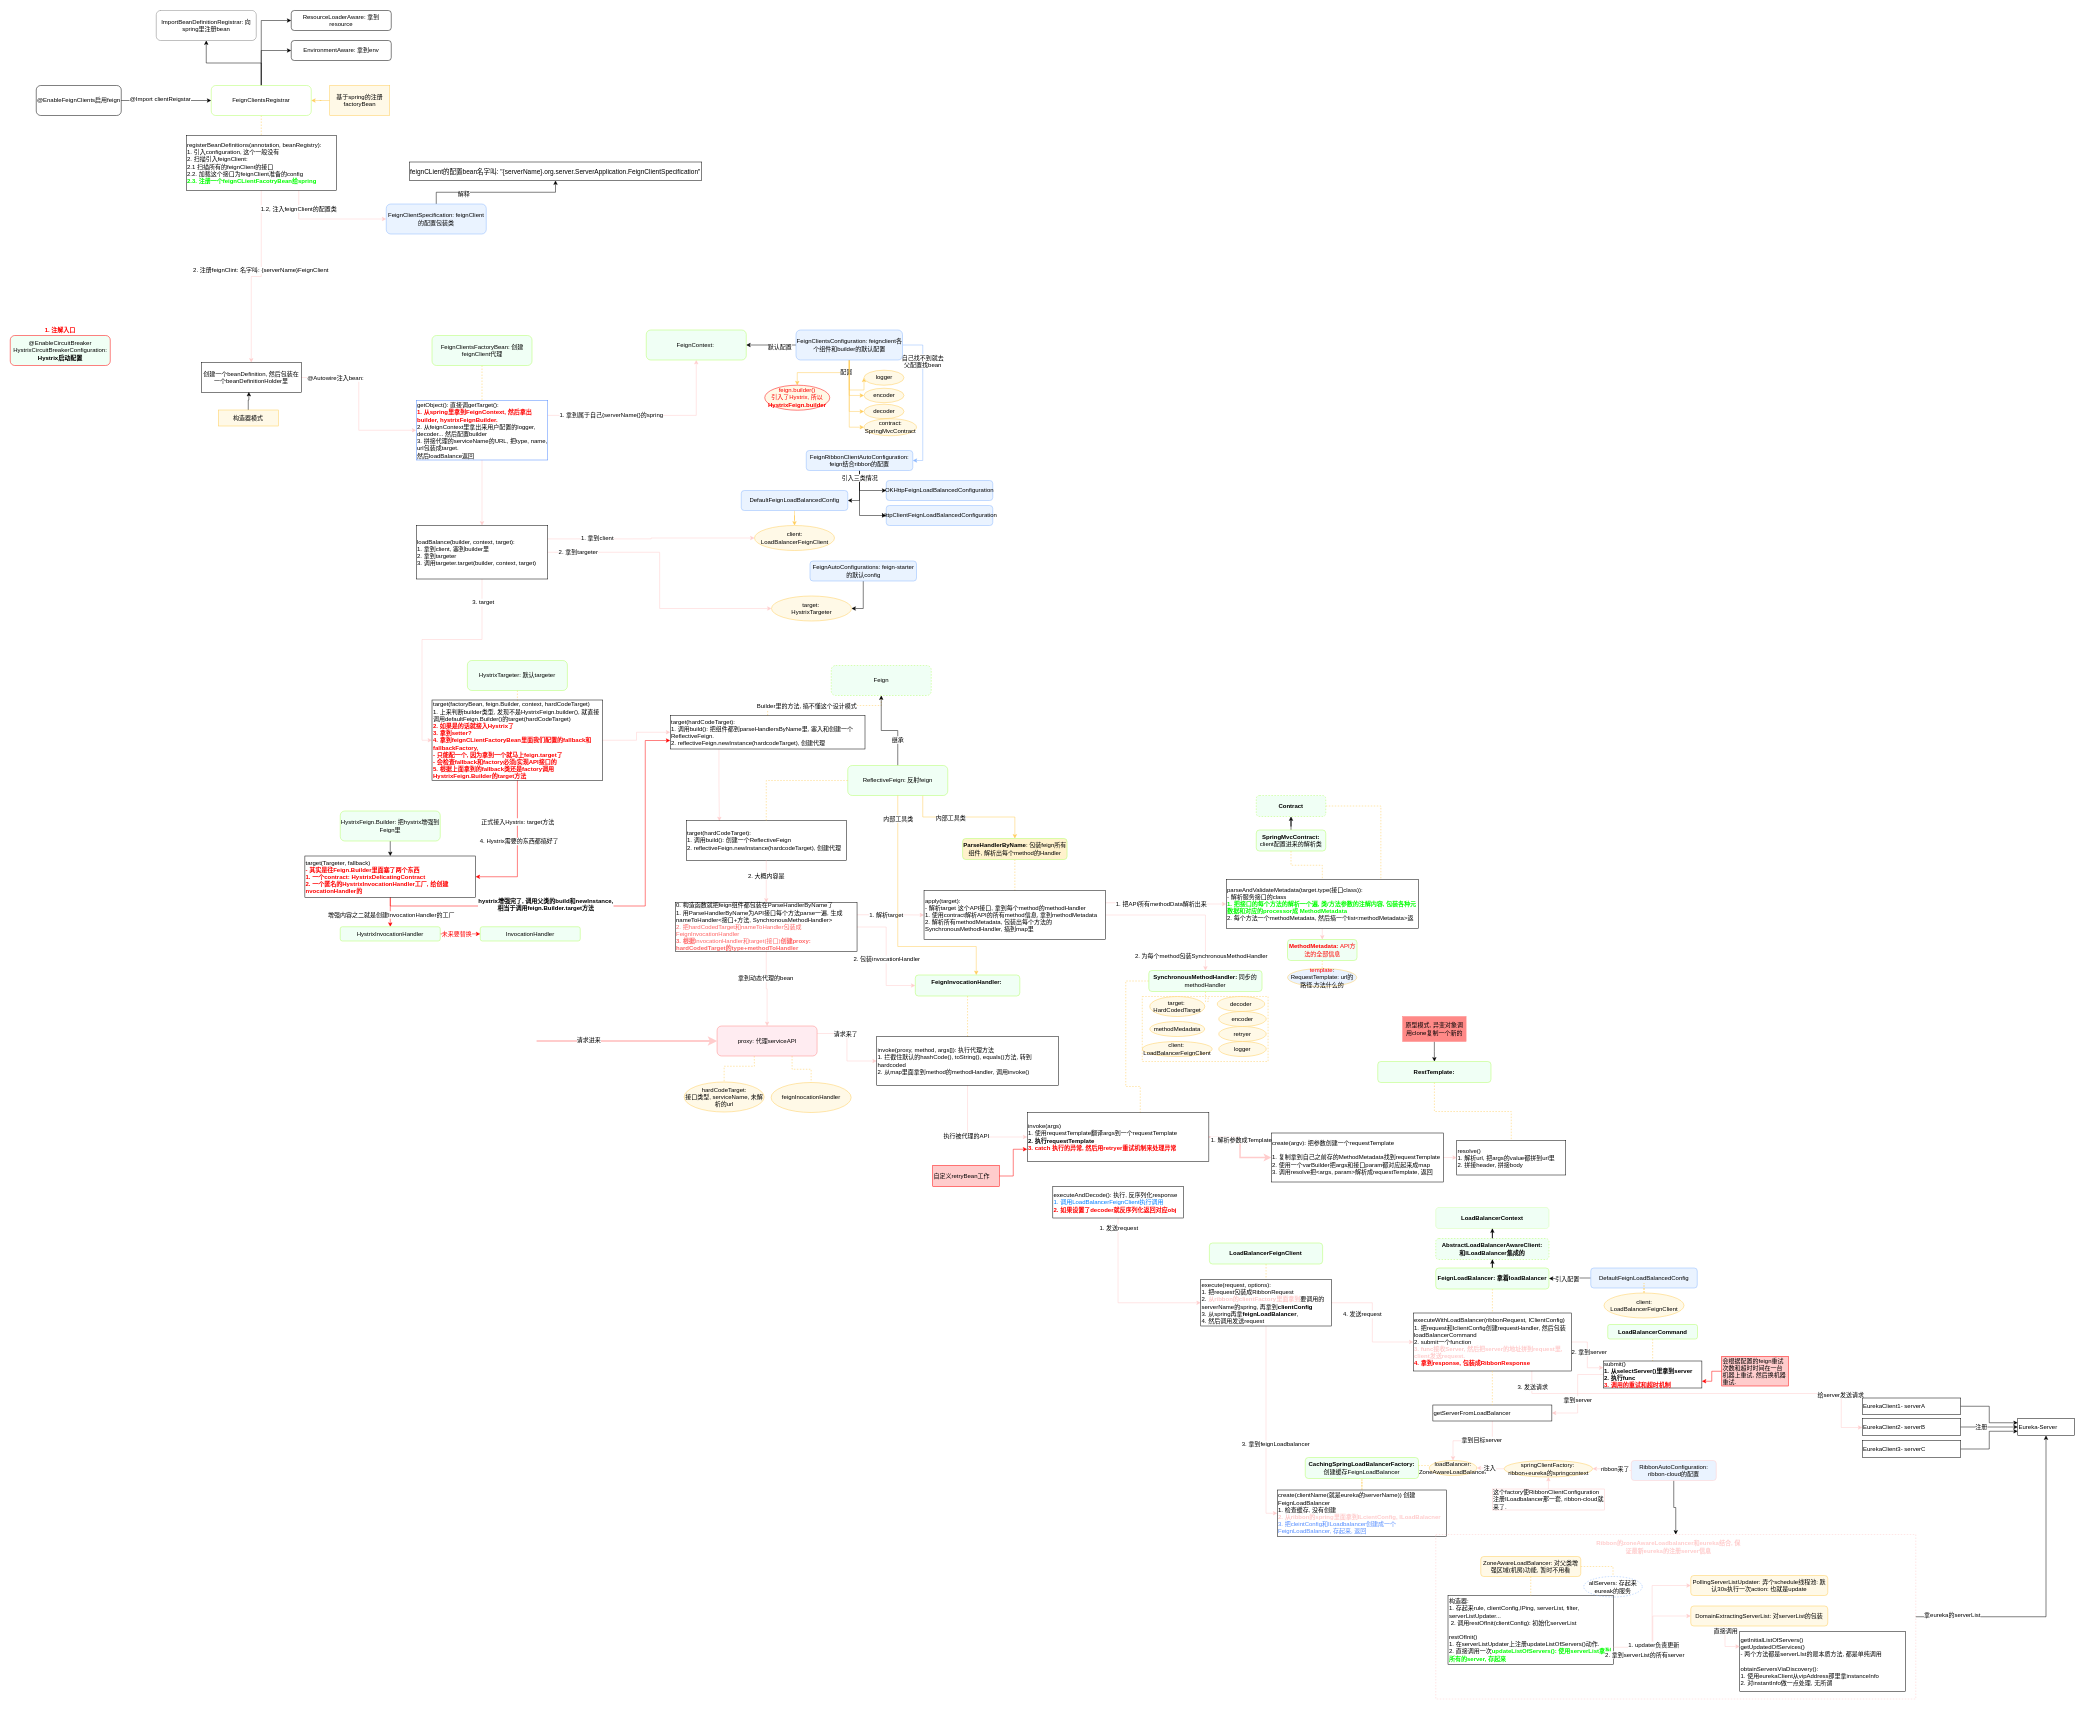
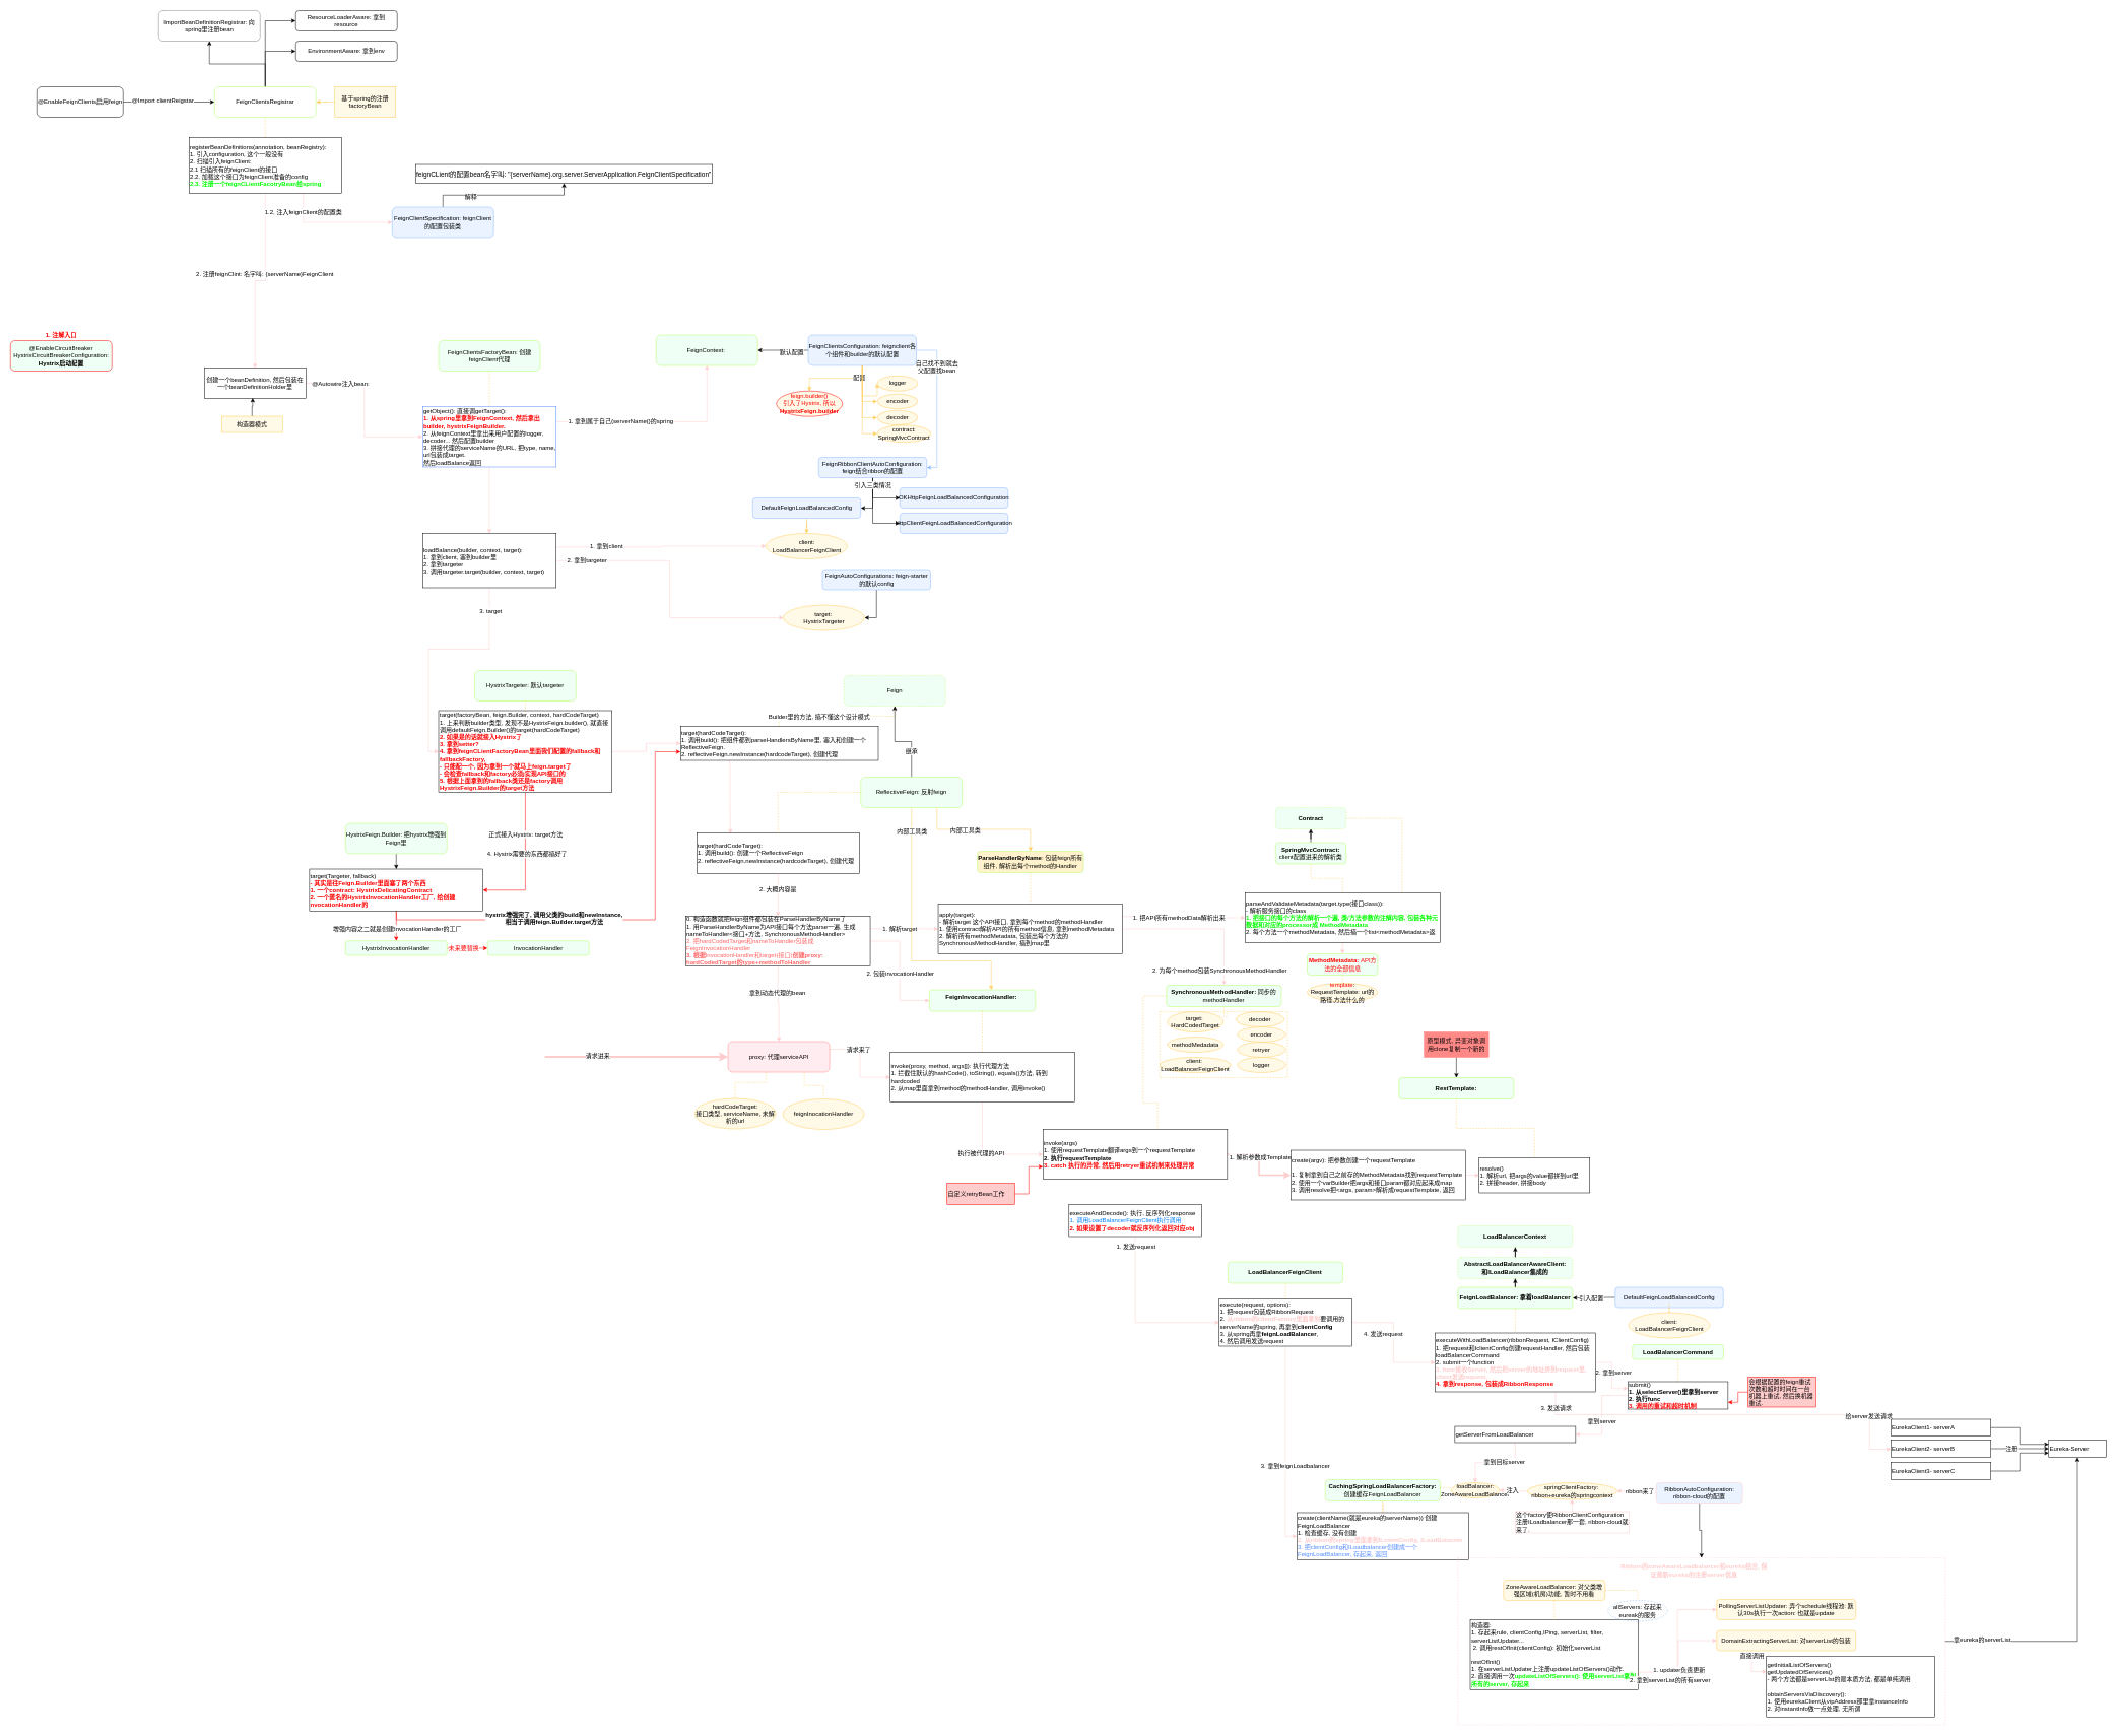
- <mxCell id="136" value="&lt;font color=&quot;#ff0000&quot;&gt;template&lt;/font&gt;:&lt;br&gt;RequestTemplate: url的路径,方法什么的" style="ellipse;whiteSpace=wrap;html=1;rounded=0;fillColor=#eaf3ff;align=center;strokeColor=#ffcd5a;" vertex="1" parent="1"><mxGeometry x="2574.55" y="1936" width="138.45" height="36" as="geometry" /></mxCell>
+ <mxCell id="136" value="&lt;font color=&quot;#ff0000&quot;&gt;template&lt;/font&gt;:&lt;br&gt;RequestTemplate: url的路径,方法什么的" style="ellipse;whiteSpace=wrap;html=1;rounded=0;fillColor=#fff9e7;align=center;strokeColor=#ffcd5a;" vertex="1" parent="1"><mxGeometry x="2574.55" y="1936" width="138.45" height="36" as="geometry" /></mxCell>
- <mxCell id="220" style="edgeStyle=orthogonalEdgeStyle;rounded=0;orthogonalLoop=1;jettySize=auto;html=1;startArrow=none;fontSize=12;dashed=1;fillColor=#fff9e7;strokeColor=#ffcd5a;endArrow=none;endFill=0;" edge="1" parent="1" source="175" target="219"><mxGeometry relative="1" as="geometry"><mxPoint x="2994.225" y="2587" as="sourcePoint" /><mxPoint x="2994.225" y="2635" as="targetPoint" /></mxGeometry></mxCell>
